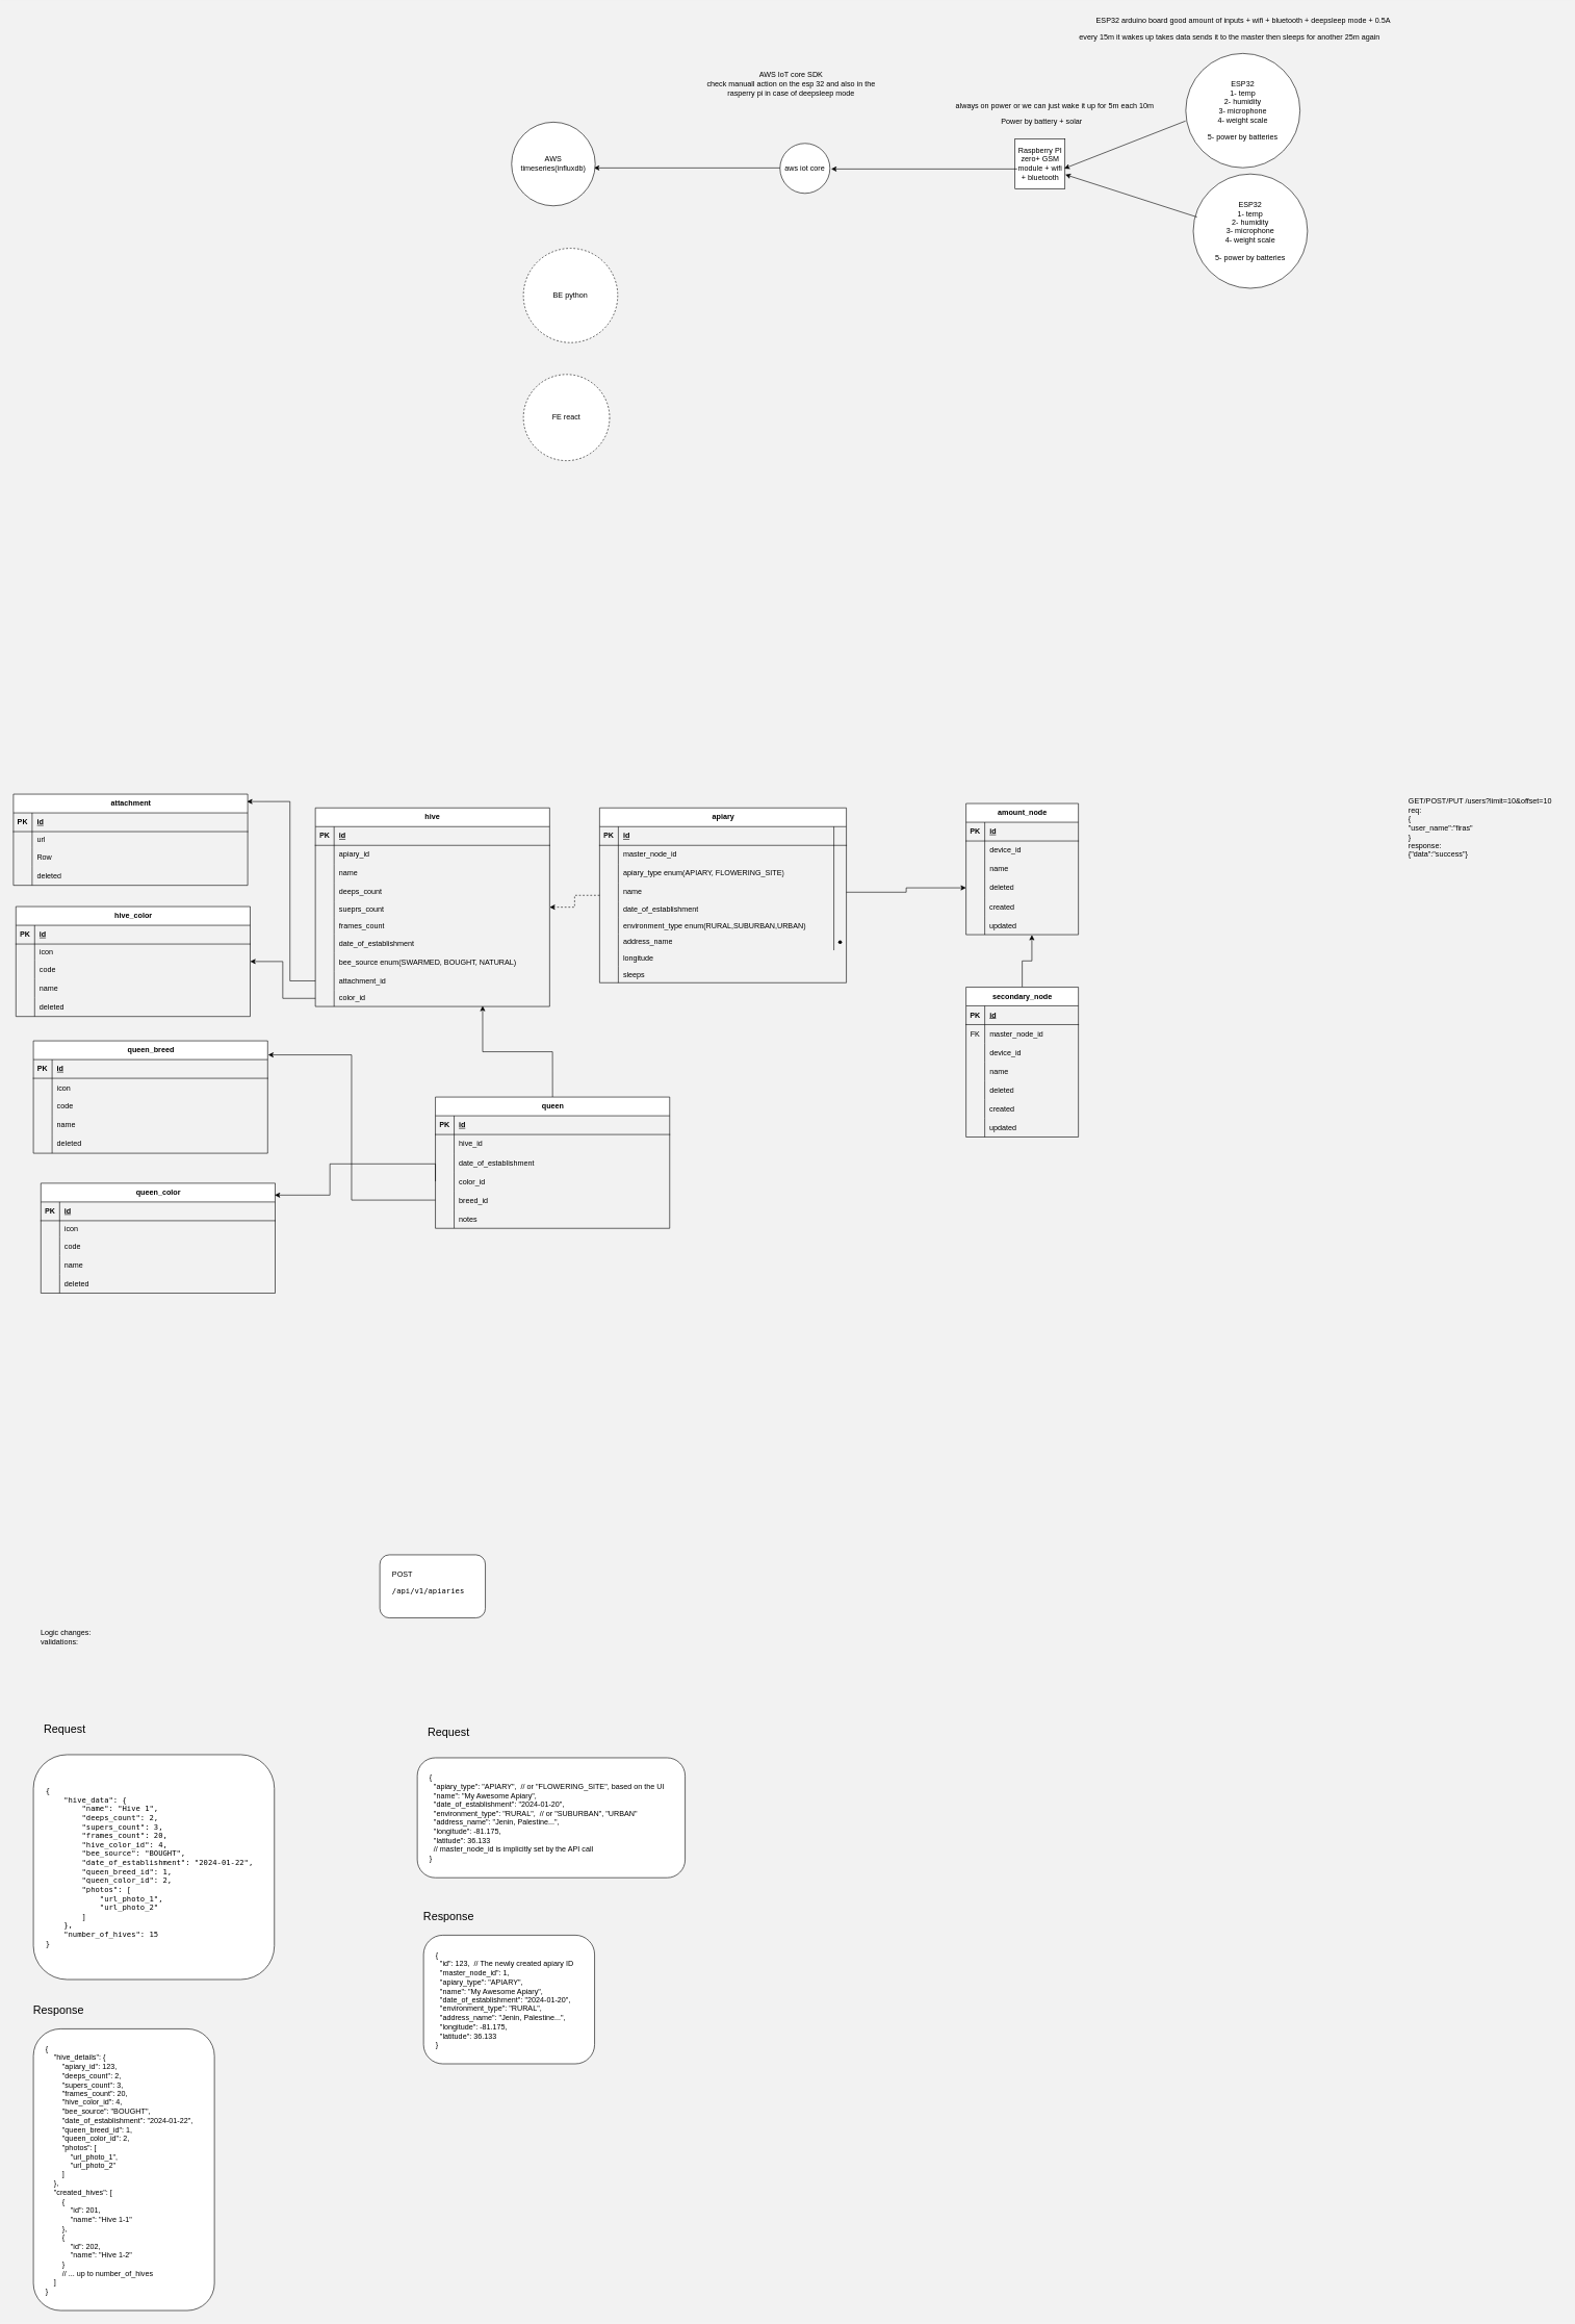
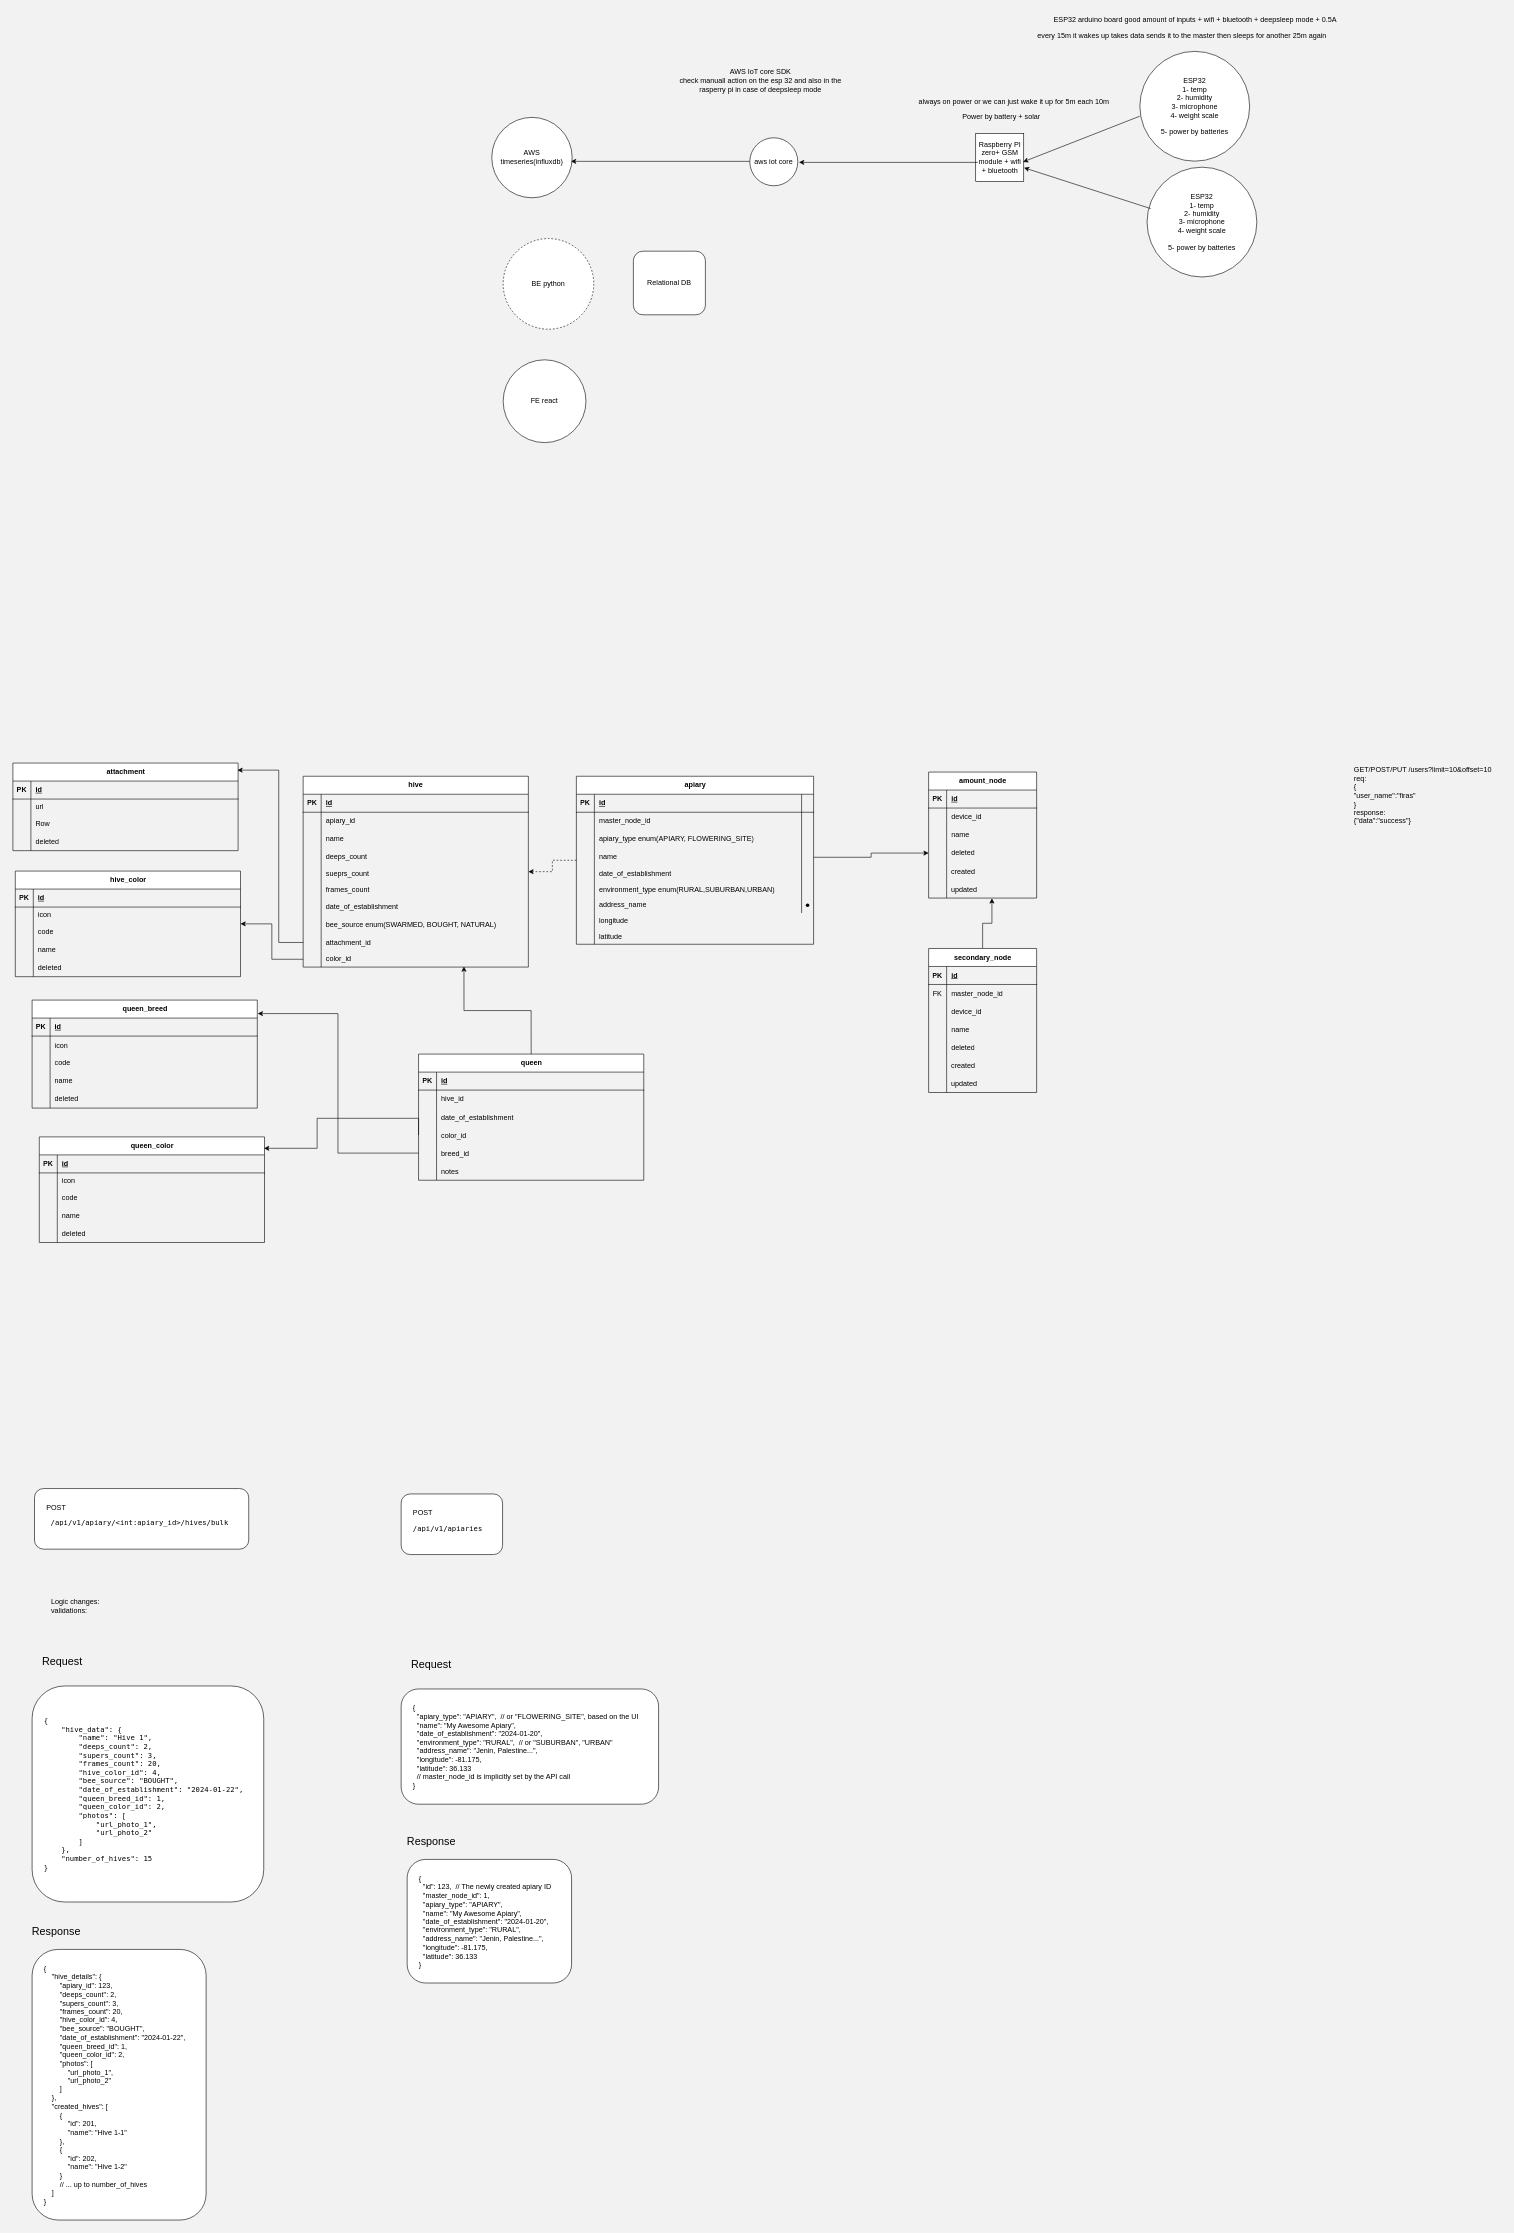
+ <mxCell id="17" value="Relational DB" style="rounded=1;whiteSpace=wrap;html=1;" parent="1" vertex="1"><mxGeometry x="1055" y="418" width="120" height="106" as="geometry" /></mxCell>
- <mxCell id="18" value="FE react" style="ellipse;whiteSpace=wrap;html=1;aspect=fixed;dashed=1;" parent="1" vertex="1"><mxGeometry x="838" y="599" width="138" height="138" as="geometry" /></mxCell>
+ <mxCell id="18" value="FE react" style="ellipse;whiteSpace=wrap;html=1;aspect=fixed;" parent="1" vertex="1"><mxGeometry x="838" y="599" width="138" height="138" as="geometry" /></mxCell>
- <mxCell id="91" value="sleeps" style="shape=partialRectangle;connectable=0;fillColor=none;top=0;left=0;bottom=0;right=0;align=left;spacingLeft=6;overflow=hidden;whiteSpace=wrap;html=1;" parent="89" vertex="1"><mxGeometry x="30" width="365.286" height="26" as="geometry"><mxRectangle width="365.286" height="26" as="alternateBounds" /></mxGeometry></mxCell>
+ <mxCell id="91" value="latitude" style="shape=partialRectangle;connectable=0;fillColor=none;top=0;left=0;bottom=0;right=0;align=left;spacingLeft=6;overflow=hidden;whiteSpace=wrap;html=1;" parent="89" vertex="1"><mxGeometry x="30" width="365.286" height="26" as="geometry"><mxRectangle width="365.286" height="26" as="alternateBounds" /></mxGeometry></mxCell>
+ <mxCell id="213" value="POST &lt;span class=&quot;router-outlet-wrapper ng-tns-c2746134643-0&quot;&gt;&lt;pre&gt;&lt;code&gt;&lt;span class=&quot;hljs-meta&quot;&gt;&lt;span class=&quot;hljs-params&quot;&gt;&lt;span class=&quot;hljs-string&quot;&gt; /api/v1/apiary/&amp;lt;int:apiary_id&amp;gt;/hives/bulk&lt;/span&gt;&lt;/span&gt;&lt;/span&gt;&lt;/code&gt;&lt;/pre&gt;&lt;/span&gt;" style="text;html=1;align=left;verticalAlign=top;resizable=0;points=[];autosize=1;strokeColor=default;fillColor=default;rounded=1;spacing=20;" parent="1" vertex="1"><mxGeometry x="57" y="2480" width="357" height="101" as="geometry" /></mxCell>
- <mxCell id="218" value="POST&amp;nbsp;&lt;span class=&quot;router-outlet-wrapper ng-tns-c3439236340-0&quot;&gt;&lt;pre&gt;&lt;code&gt;/api/v1/apiaries&lt;/code&gt;&lt;/pre&gt;&lt;/span&gt;&lt;span class=&quot;router-outlet-wrapper ng-tns-c3439236340-0&quot;&gt;&lt;/span&gt;&lt;span class=&quot;router-outlet-wrapper ng-tns-c3439236340-0&quot;&gt;&lt;/span&gt;&lt;span class=&quot;router-outlet-wrapper ng-tns-c2746134643-0&quot;&gt;&lt;/span&gt;" style="text;html=1;align=left;verticalAlign=top;resizable=0;points=[];autosize=1;strokeColor=default;fillColor=default;rounded=1;spacing=20;" vertex="1" parent="1"><mxGeometry x="608" y="2489" width="169" height="101" as="geometry" /></mxCell>
+ <mxCell id="218" value="POST&amp;nbsp;&lt;span class=&quot;router-outlet-wrapper ng-tns-c3439236340-0&quot;&gt;&lt;pre&gt;&lt;code&gt;/api/v1/apiaries&lt;/code&gt;&lt;/pre&gt;&lt;/span&gt;&lt;span class=&quot;router-outlet-wrapper ng-tns-c3439236340-0&quot;&gt;&lt;/span&gt;&lt;span class=&quot;router-outlet-wrapper ng-tns-c3439236340-0&quot;&gt;&lt;/span&gt;&lt;span class=&quot;router-outlet-wrapper ng-tns-c2746134643-0&quot;&gt;&lt;/span&gt;" style="text;html=1;align=left;verticalAlign=top;resizable=0;points=[];autosize=1;strokeColor=default;fillColor=default;rounded=1;spacing=20;" vertex="1" parent="1"><mxGeometry x="668" y="2489" width="169" height="101" as="geometry" /></mxCell>
- <mxCell id="219" value="&lt;div&gt;Logic changes:&lt;/div&gt;&lt;div&gt;validations:&lt;/div&gt;" style="text;html=1;align=left;verticalAlign=middle;resizable=0;points=[];autosize=1;strokeColor=none;fillColor=none;" vertex="1" parent="1"><mxGeometry x="63" y="2600" width="99" height="41" as="geometry" /></mxCell>
+ <mxCell id="219" value="&lt;div&gt;Logic changes:&lt;/div&gt;&lt;div&gt;validations:&lt;/div&gt;" style="text;html=1;align=left;verticalAlign=middle;resizable=0;points=[];autosize=1;strokeColor=none;fillColor=none;" vertex="1" parent="1"><mxGeometry x="83" y="2655" width="99" height="41" as="geometry" /></mxCell>
